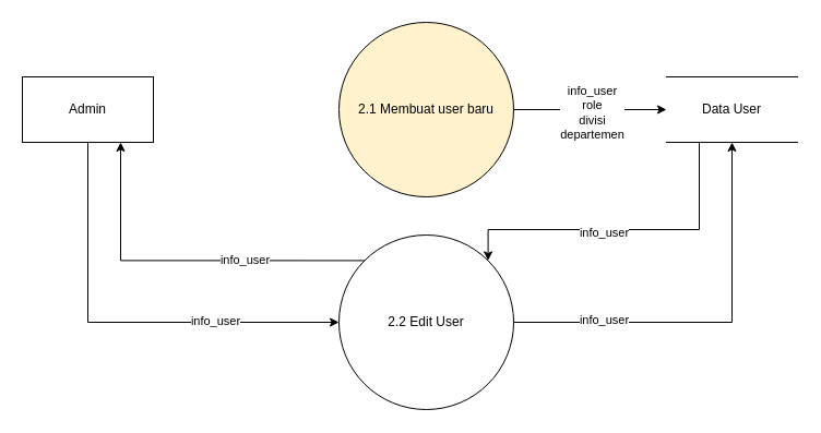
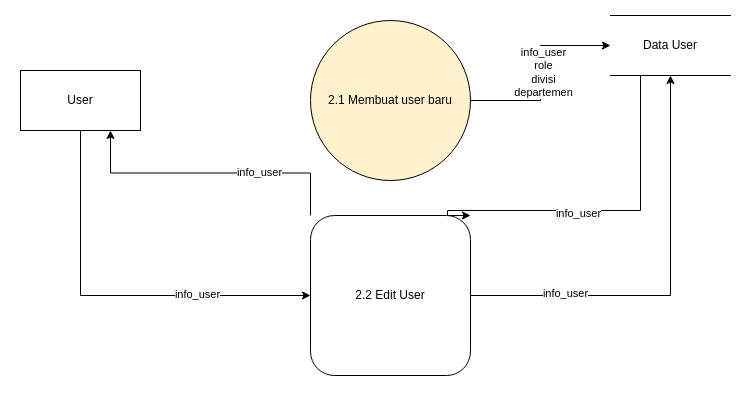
- <mxCell id="4" value="Admin" style="rounded=0;whiteSpace=wrap;html=1;" parent="1" vertex="1"><mxGeometry x="20" y="70" width="120" height="60" as="geometry" /></mxCell>
+ <mxCell id="4" value="User" style="rounded=0;whiteSpace=wrap;html=1;" parent="1" vertex="1"><mxGeometry x="20" y="70" width="120" height="60" as="geometry" /></mxCell>
- <mxCell id="7" value="Data User" style="shape=partialRectangle;whiteSpace=wrap;html=1;left=0;right=0;fillColor=none;" parent="1" vertex="1"><mxGeometry x="610" y="70" width="120" height="60" as="geometry" /></mxCell>
+ <mxCell id="7" value="Data User" style="shape=partialRectangle;whiteSpace=wrap;html=1;left=0;right=0;fillColor=none;" parent="1" vertex="1"><mxGeometry x="610" y="15" width="120" height="60" as="geometry" /></mxCell>
- <mxCell id="15" value="2.2 Edit User" style="ellipse;whiteSpace=wrap;html=1;aspect=fixed;" parent="1" vertex="1"><mxGeometry x="310" y="215" width="160" height="160" as="geometry" /></mxCell>
+ <mxCell id="15" value="2.2 Edit User" style="whiteSpace=wrap;html=1;aspect=fixed;rounded=1;" parent="1" vertex="1"><mxGeometry x="310" y="215" width="160" height="160" as="geometry" /></mxCell>
